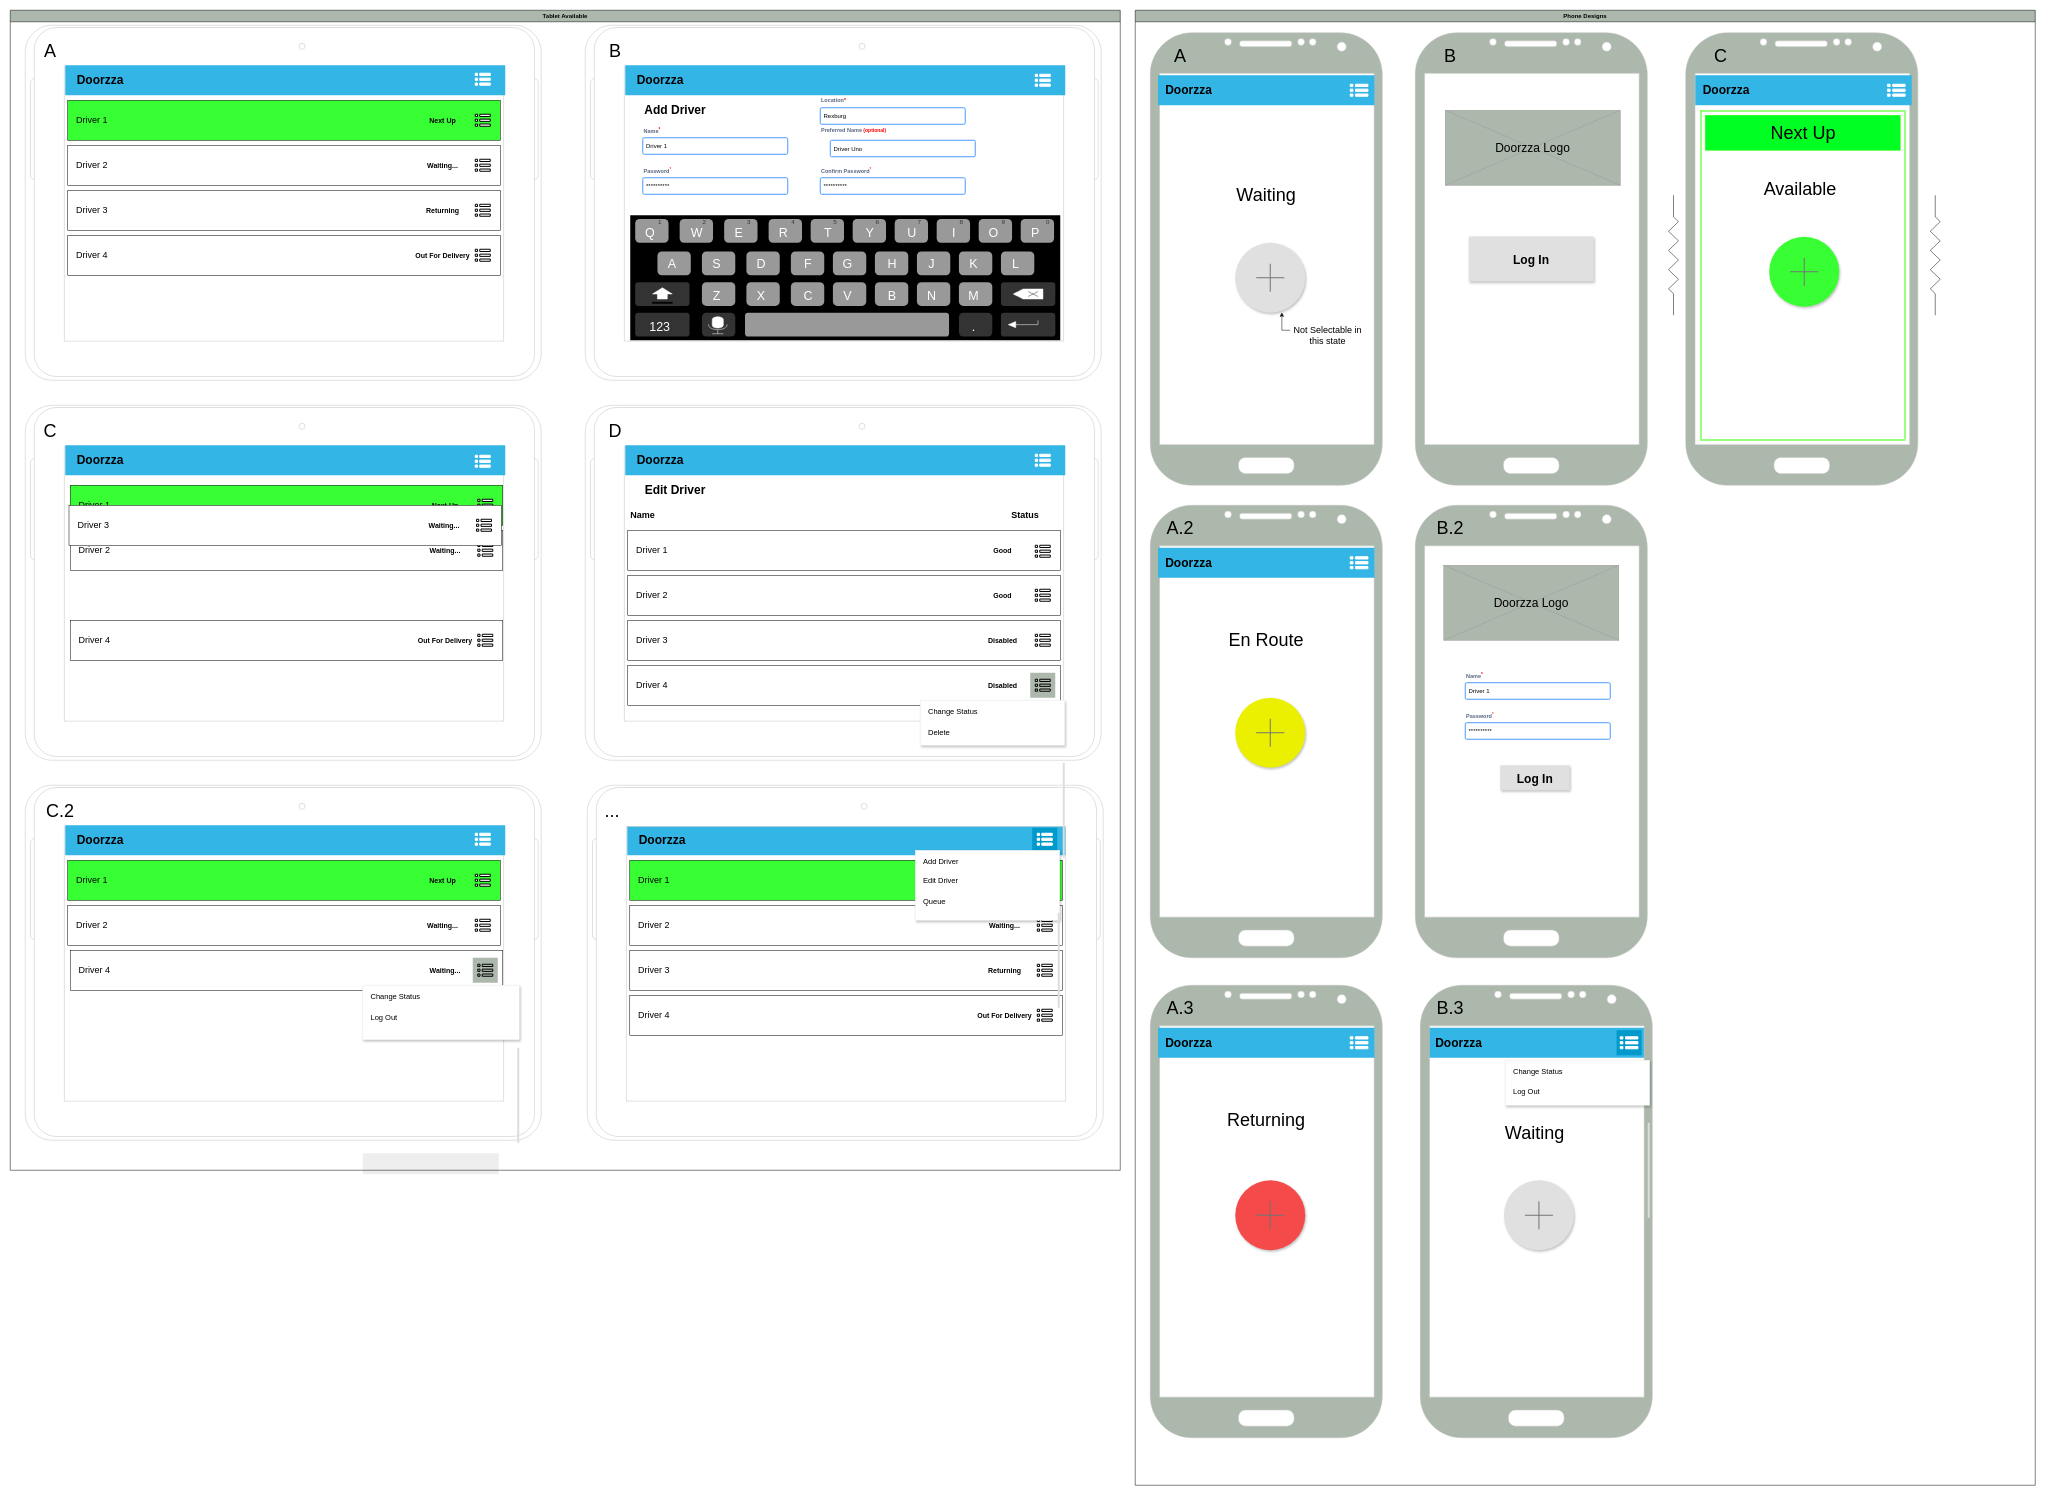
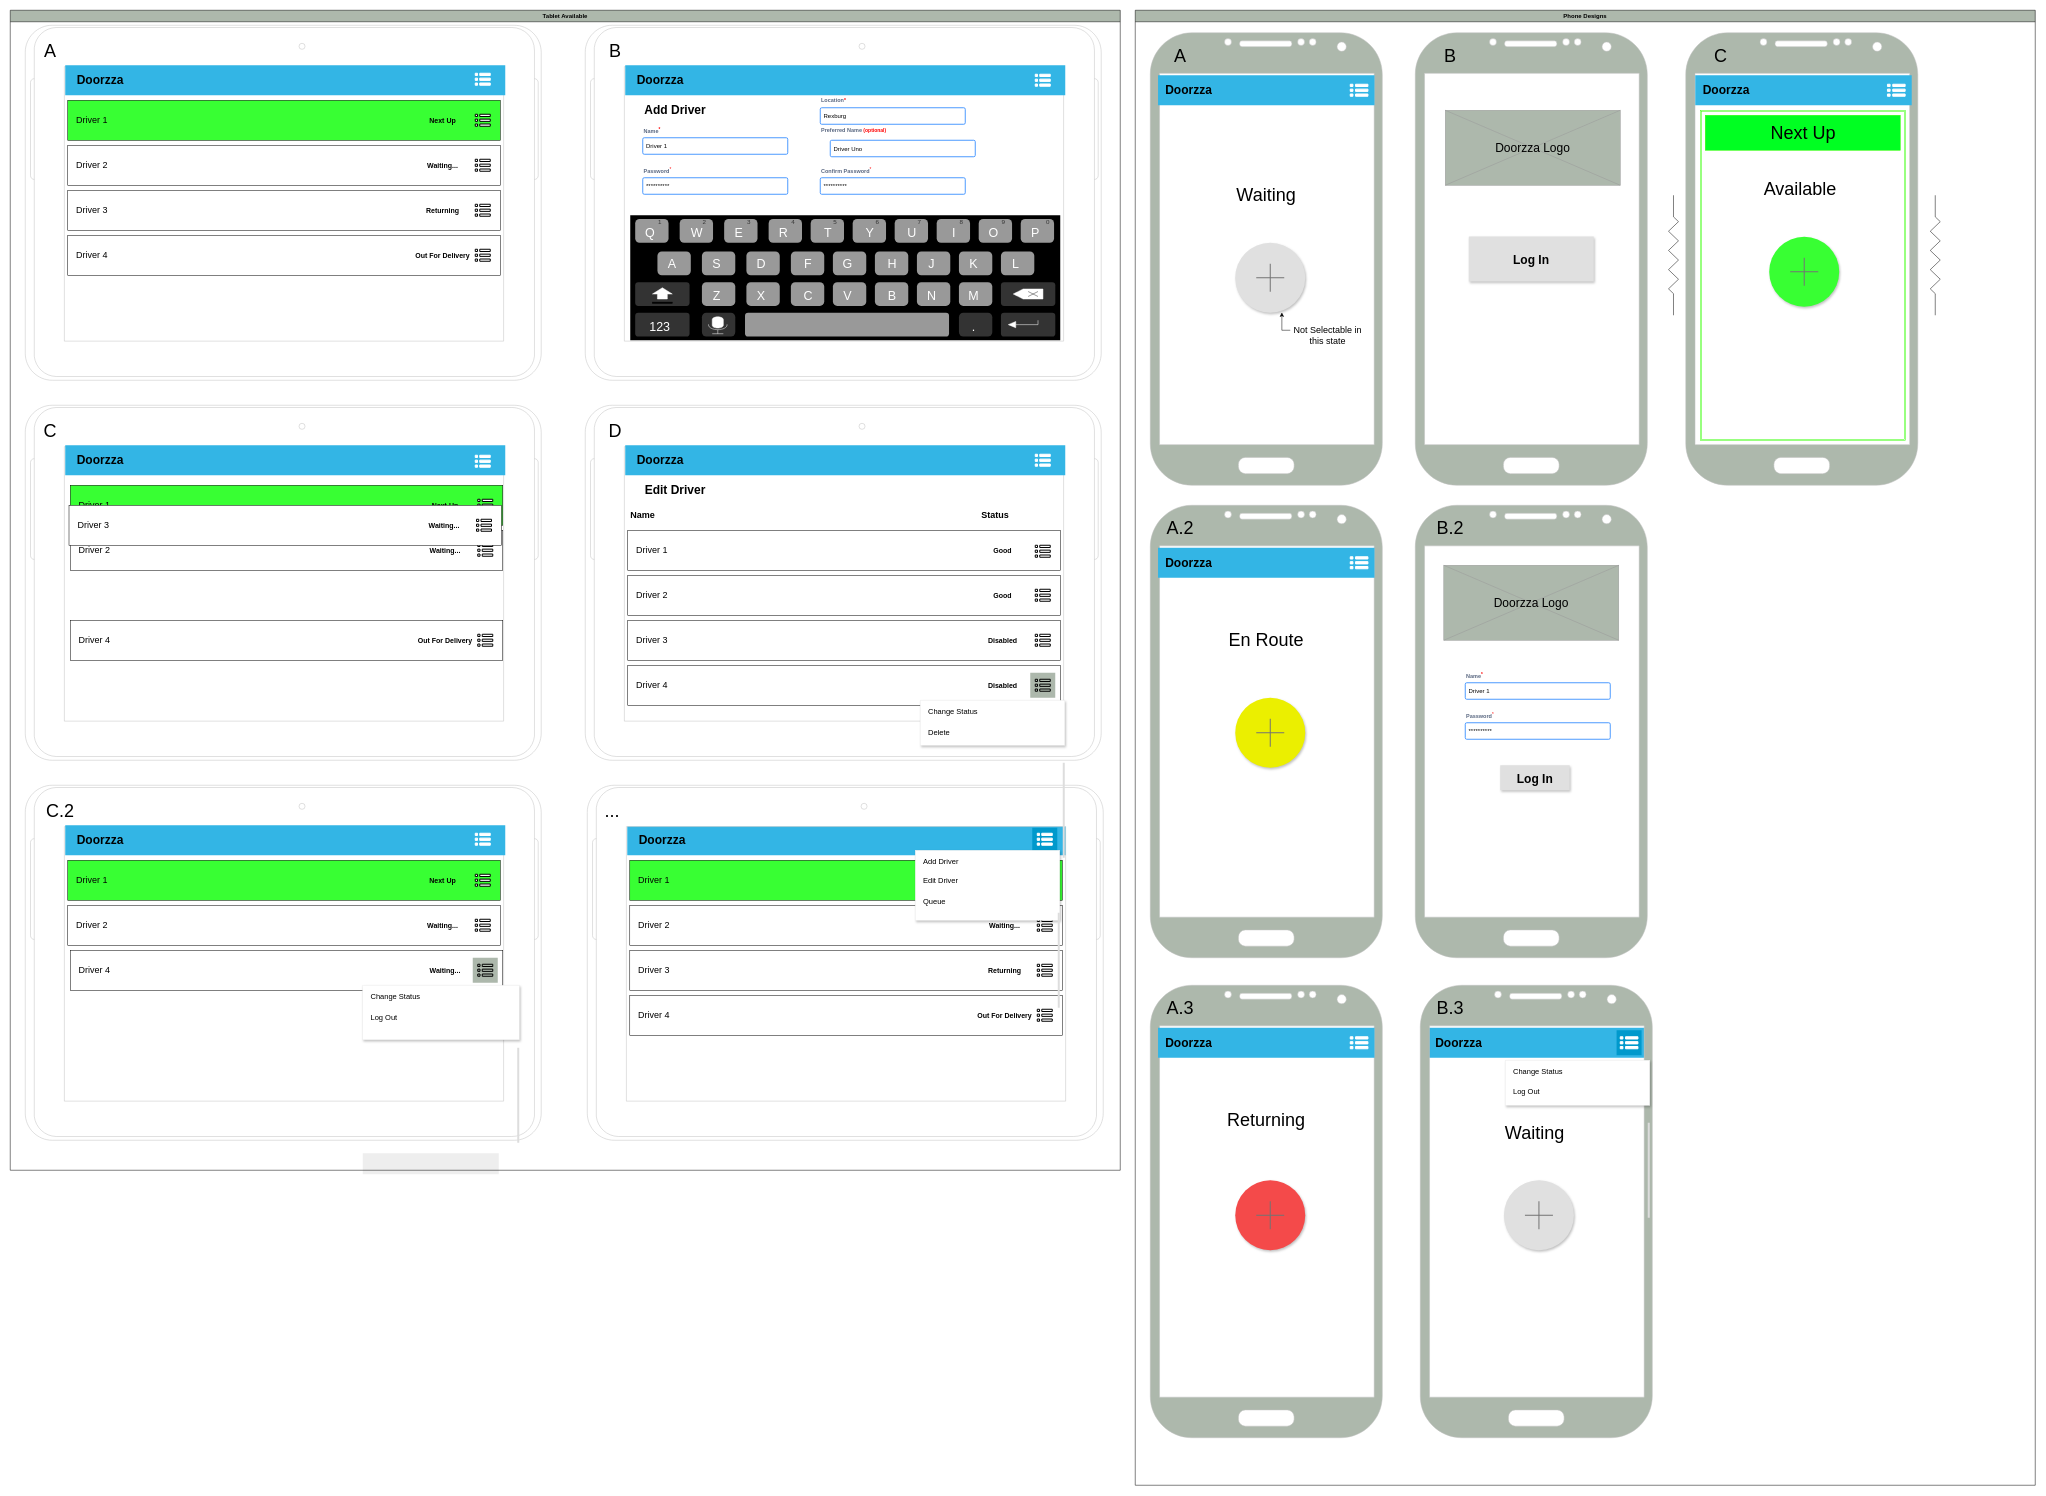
- <mxCell id="58" value="&lt;b&gt;&lt;font style=&quot;font-size: 18px&quot;&gt;Status&lt;/font&gt;&lt;/b&gt;" style="text;html=1;strokeColor=none;fillColor=none;align=center;verticalAlign=middle;whiteSpace=wrap;rounded=0;" vertex="1" parent="1"><mxGeometry x="2030" y="1020" width="40" height="20" as="geometry" /></mxCell>
+ <mxCell id="58" value="&lt;b&gt;&lt;font style=&quot;font-size: 18px&quot;&gt;Status&lt;/font&gt;&lt;/b&gt;" style="text;html=1;strokeColor=none;fillColor=none;align=center;verticalAlign=middle;whiteSpace=wrap;rounded=0;" vertex="1" parent="1"><mxGeometry x="1970" y="1020" width="40" height="20" as="geometry" /></mxCell>
